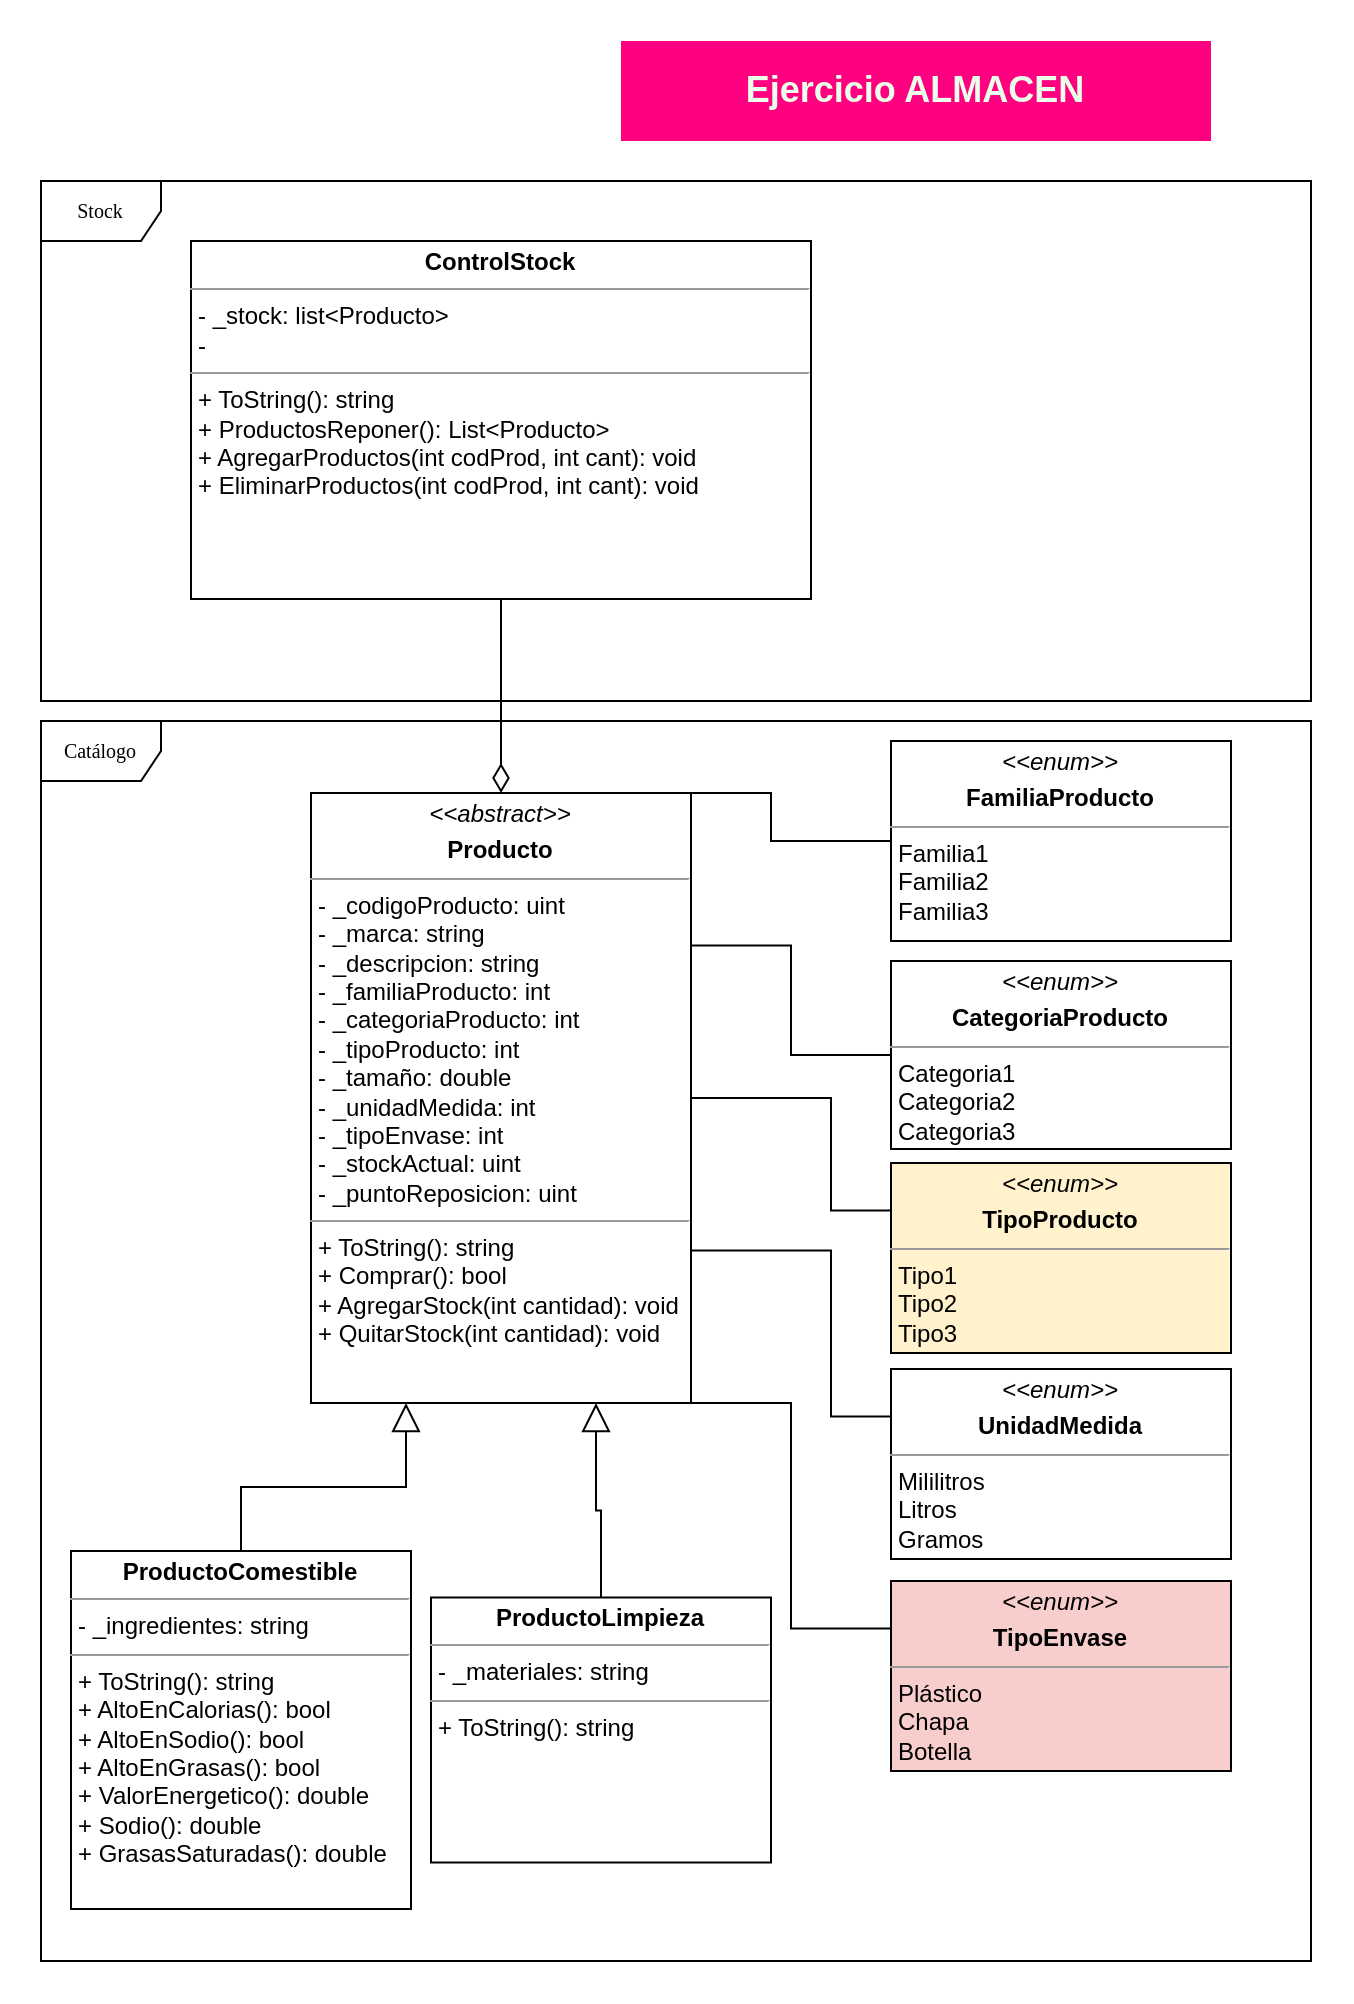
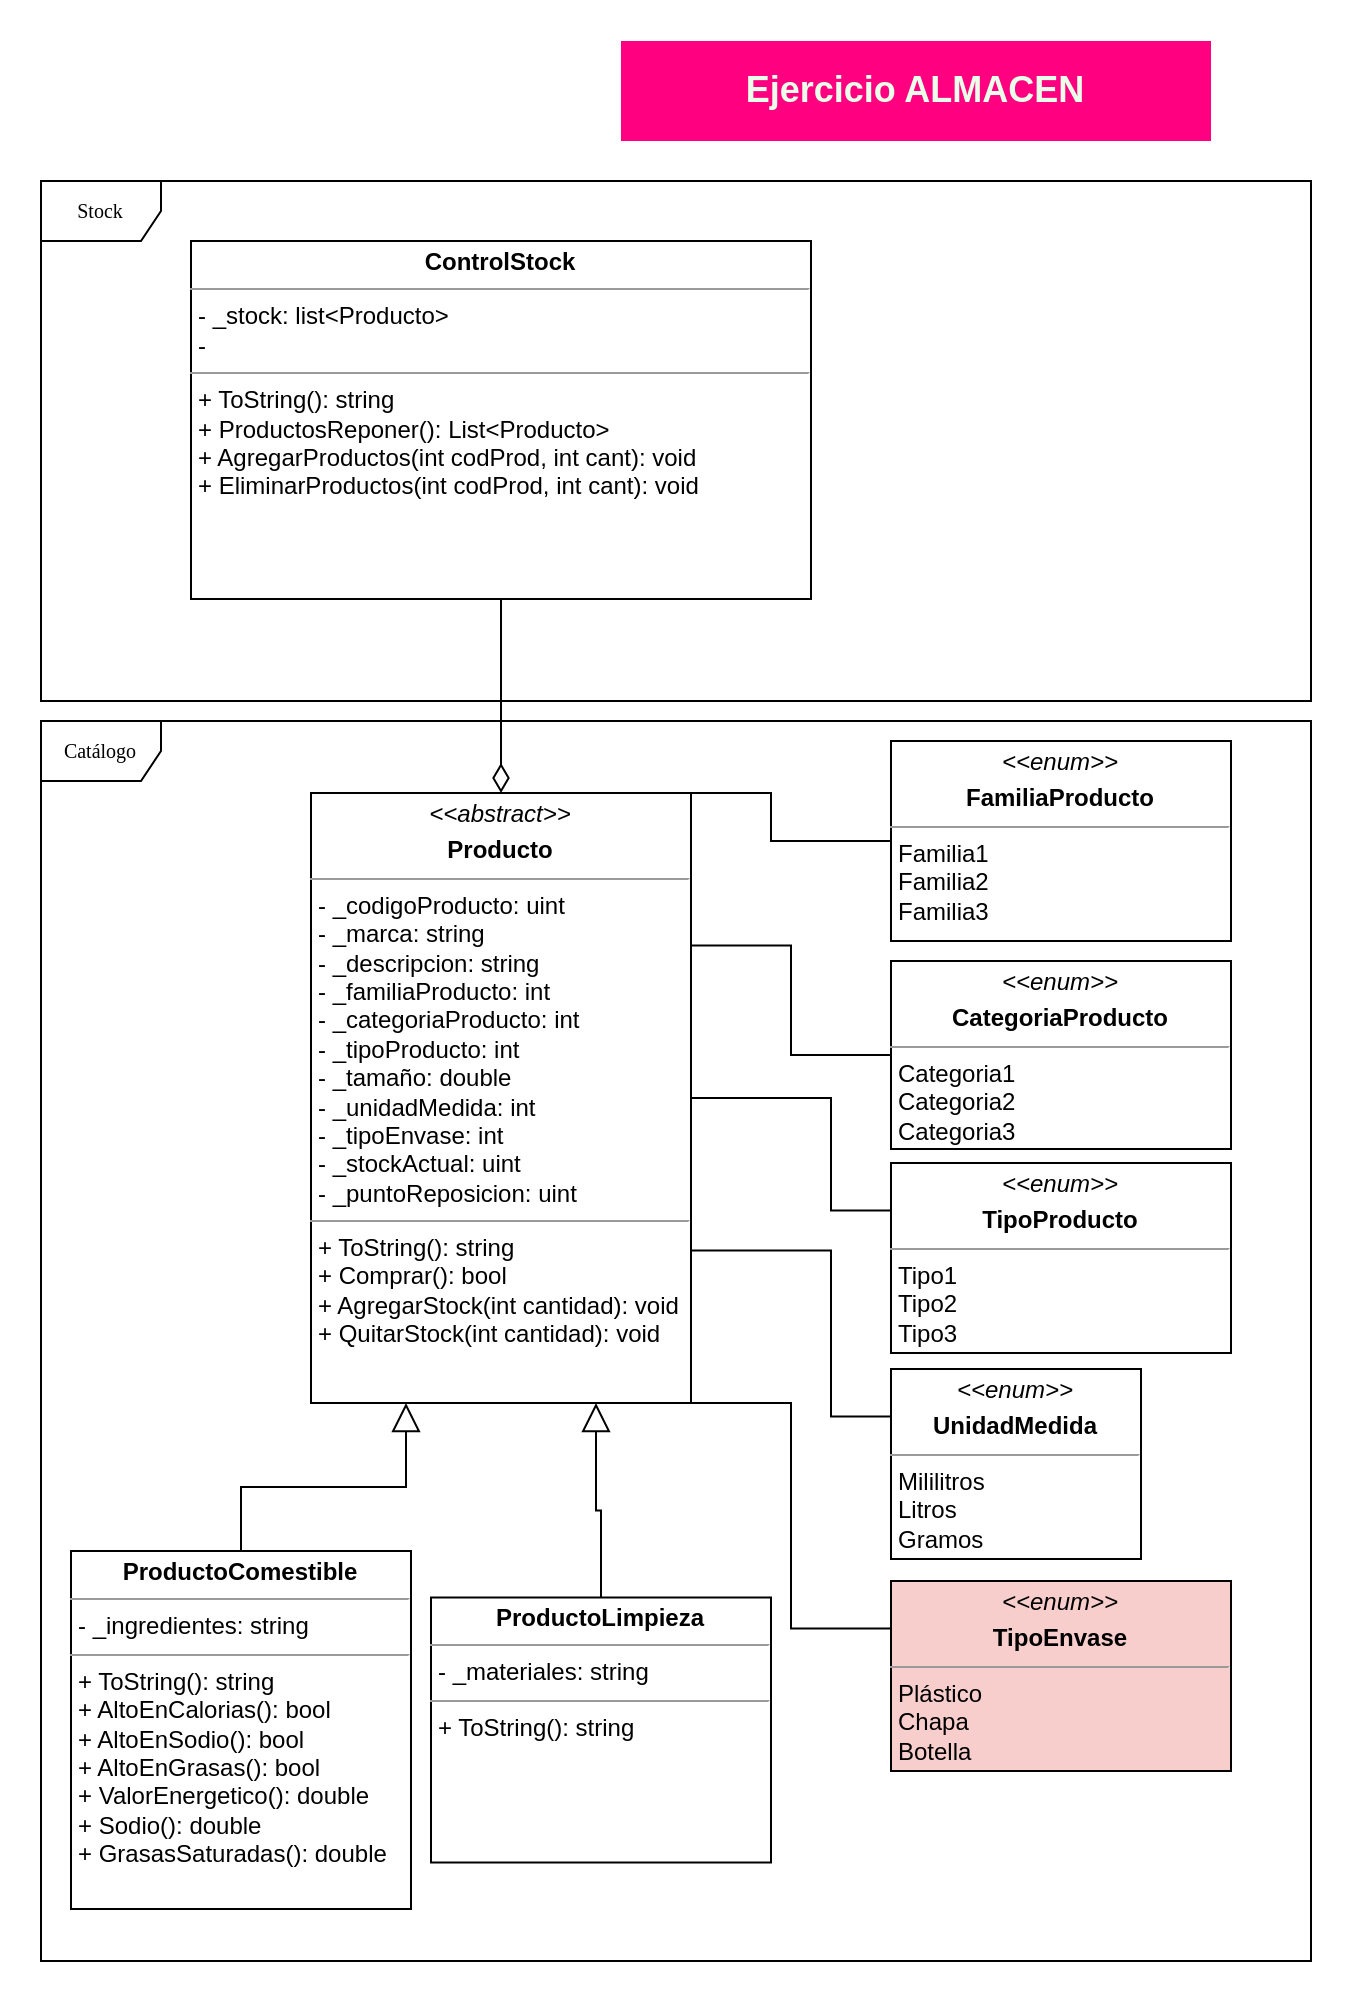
- <mxCell id="15" value="&lt;p style=&quot;margin: 0px ; margin-top: 4px ; text-align: center&quot;&gt;&lt;i&gt;&amp;lt;&amp;lt;enum&amp;gt;&amp;gt;&lt;/i&gt;&lt;b&gt;&lt;br&gt;&lt;/b&gt;&lt;/p&gt;&lt;p style=&quot;margin: 0px ; margin-top: 4px ; text-align: center&quot;&gt;&lt;b&gt;TipoProducto&lt;/b&gt;&lt;/p&gt;&lt;hr size=&quot;1&quot;&gt;&lt;p style=&quot;margin: 0px ; margin-left: 4px&quot;&gt;Tipo1&lt;/p&gt;&lt;p style=&quot;margin: 0px ; margin-left: 4px&quot;&gt;Tipo2&lt;/p&gt;&lt;p style=&quot;margin: 0px ; margin-left: 4px&quot;&gt;Tipo3&lt;/p&gt;" style="verticalAlign=top;align=left;overflow=fill;fontSize=12;fontFamily=Helvetica;html=1;rounded=0;shadow=0;comic=0;labelBackgroundColor=none;strokeWidth=1;fillColor=#fff2cc;" parent="1" vertex="1"><mxGeometry x="445" y="581" width="170" height="95" as="geometry" /></mxCell>
+ <mxCell id="15" value="&lt;p style=&quot;margin: 0px ; margin-top: 4px ; text-align: center&quot;&gt;&lt;i&gt;&amp;lt;&amp;lt;enum&amp;gt;&amp;gt;&lt;/i&gt;&lt;b&gt;&lt;br&gt;&lt;/b&gt;&lt;/p&gt;&lt;p style=&quot;margin: 0px ; margin-top: 4px ; text-align: center&quot;&gt;&lt;b&gt;TipoProducto&lt;/b&gt;&lt;/p&gt;&lt;hr size=&quot;1&quot;&gt;&lt;p style=&quot;margin: 0px ; margin-left: 4px&quot;&gt;Tipo1&lt;/p&gt;&lt;p style=&quot;margin: 0px ; margin-left: 4px&quot;&gt;Tipo2&lt;/p&gt;&lt;p style=&quot;margin: 0px ; margin-left: 4px&quot;&gt;Tipo3&lt;/p&gt;" style="verticalAlign=top;align=left;overflow=fill;fontSize=12;fontFamily=Helvetica;html=1;rounded=0;shadow=0;comic=0;labelBackgroundColor=none;strokeWidth=1" parent="1" vertex="1"><mxGeometry x="445" y="581" width="170" height="95" as="geometry" /></mxCell>
- <mxCell id="20" value="&lt;p style=&quot;margin: 0px ; margin-top: 4px ; text-align: center&quot;&gt;&lt;i&gt;&amp;lt;&amp;lt;enum&amp;gt;&amp;gt;&lt;/i&gt;&lt;b&gt;&lt;br&gt;&lt;/b&gt;&lt;/p&gt;&lt;p style=&quot;margin: 0px ; margin-top: 4px ; text-align: center&quot;&gt;&lt;b&gt;UnidadMedida&lt;/b&gt;&lt;/p&gt;&lt;hr size=&quot;1&quot;&gt;&lt;p style=&quot;margin: 0px ; margin-left: 4px&quot;&gt;Mililitros&lt;/p&gt;&lt;p style=&quot;margin: 0px ; margin-left: 4px&quot;&gt;Litros&lt;/p&gt;&lt;p style=&quot;margin: 0px ; margin-left: 4px&quot;&gt;Gramos&lt;/p&gt;" style="verticalAlign=top;align=left;overflow=fill;fontSize=12;fontFamily=Helvetica;html=1;rounded=0;shadow=0;comic=0;labelBackgroundColor=none;strokeWidth=1" parent="1" vertex="1"><mxGeometry x="445" y="684" width="170" height="95" as="geometry" /></mxCell>
+ <mxCell id="20" value="&lt;p style=&quot;margin: 0px ; margin-top: 4px ; text-align: center&quot;&gt;&lt;i&gt;&amp;lt;&amp;lt;enum&amp;gt;&amp;gt;&lt;/i&gt;&lt;b&gt;&lt;br&gt;&lt;/b&gt;&lt;/p&gt;&lt;p style=&quot;margin: 0px ; margin-top: 4px ; text-align: center&quot;&gt;&lt;b&gt;UnidadMedida&lt;/b&gt;&lt;/p&gt;&lt;hr size=&quot;1&quot;&gt;&lt;p style=&quot;margin: 0px ; margin-left: 4px&quot;&gt;Mililitros&lt;/p&gt;&lt;p style=&quot;margin: 0px ; margin-left: 4px&quot;&gt;Litros&lt;/p&gt;&lt;p style=&quot;margin: 0px ; margin-left: 4px&quot;&gt;Gramos&lt;/p&gt;" style="verticalAlign=top;align=left;overflow=fill;fontSize=12;fontFamily=Helvetica;html=1;rounded=0;shadow=0;comic=0;labelBackgroundColor=none;strokeWidth=1" parent="1" vertex="1"><mxGeometry x="445" y="684" width="125" height="95" as="geometry" /></mxCell>
